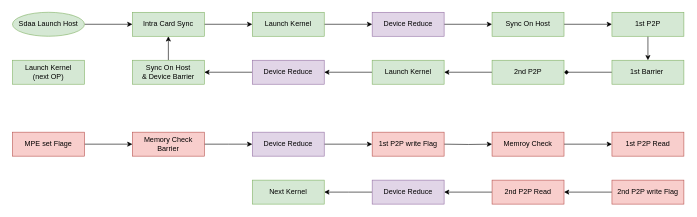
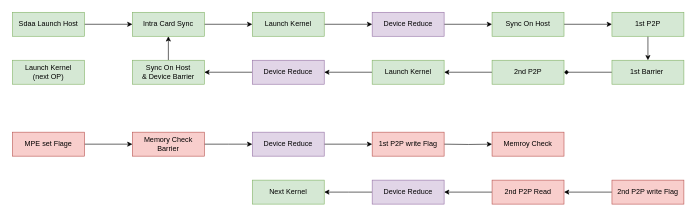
- <mxCell id="5" value="Sdaa Launch Host" style="ellipse;whiteSpace=wrap;html=1;fillColor=#d5e8d4;strokeColor=#82b366;" vertex="1" parent="1"><mxGeometry y="20" width="120" height="40" as="geometry" x="20" /></mxCell>
+ <mxCell id="5" value="Sdaa Launch Host" style="rounded=0;whiteSpace=wrap;html=1;fillColor=#d5e8d4;strokeColor=#82b366;" vertex="1" parent="1"><mxGeometry y="20" width="120" height="40" as="geometry" x="20" /></mxCell>
- <mxCell id="30" value="" style="edgeStyle=orthogonalEdgeStyle;rounded=0;orthogonalLoop=1;jettySize=auto;html=1;" edge="1" parent="1" source="31" target="32"><mxGeometry relative="1" as="geometry" /></mxCell>
- <mxCell id="32" value="1st P2P Read" style="rounded=0;whiteSpace=wrap;html=1;fillColor=#f8cecc;strokeColor=#b85450;" vertex="1" parent="1"><mxGeometry x="1020" y="220" width="120" height="40" as="geometry" /></mxCell>
